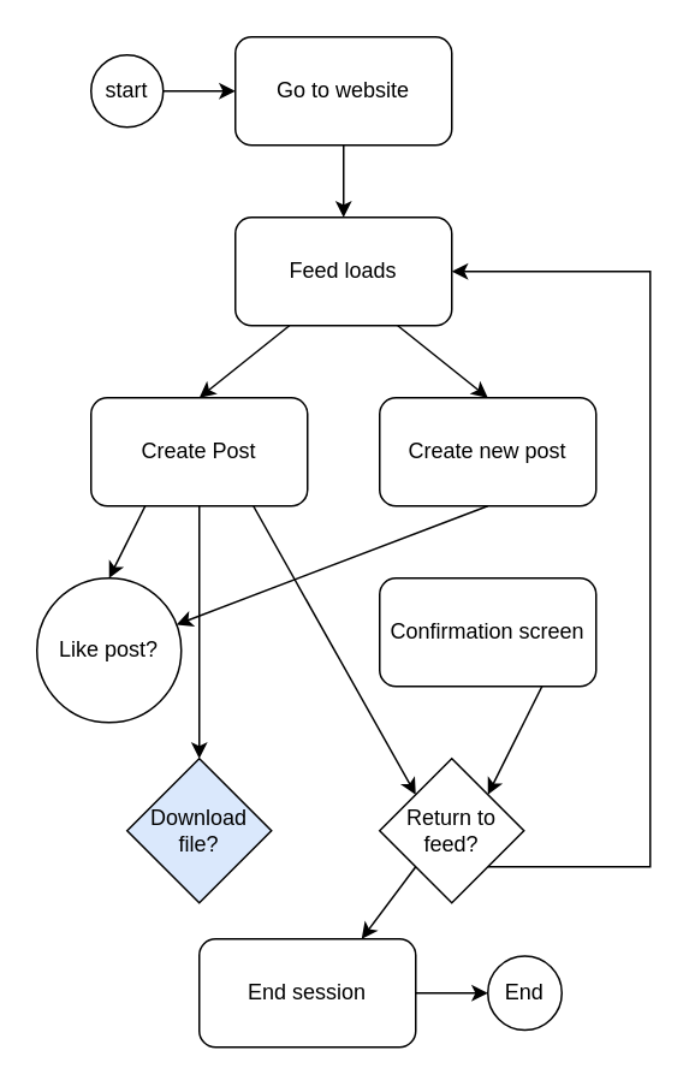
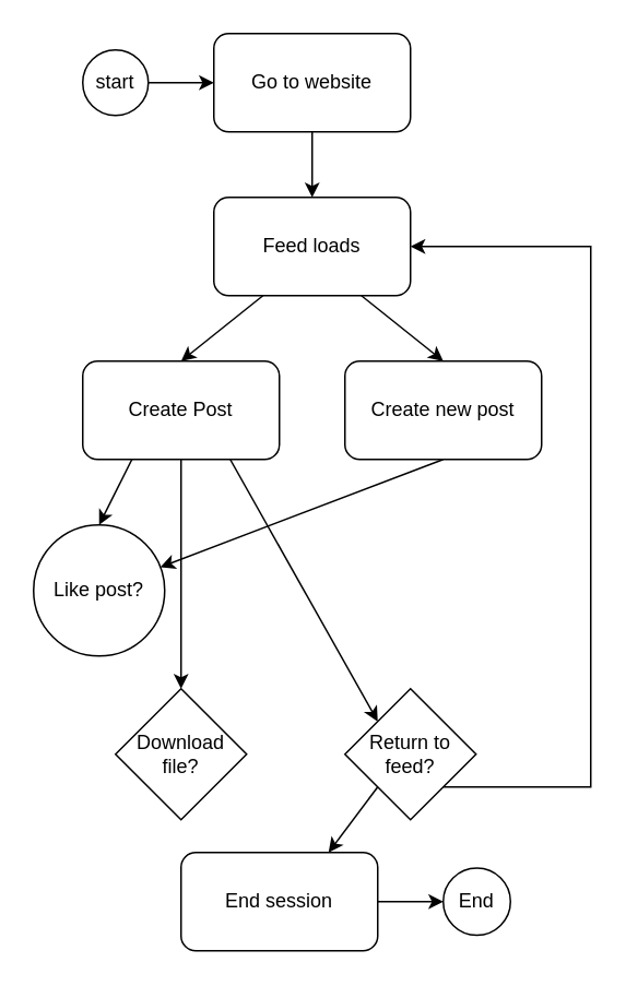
- <mxCell id="14" value="Confirmation screen" style="rounded=1;whiteSpace=wrap;html=1;" vertex="1" parent="1"><mxGeometry x="210" y="320" width="120" height="60" as="geometry" /></mxCell>
- <mxCell id="16" value="" style="endArrow=classic;html=1;rounded=0;exitX=0.75;exitY=1;exitDx=0;exitDy=0;entryX=1;entryY=0;entryDx=0;entryDy=0;" edge="1" parent="1" source="14" target="21"><mxGeometry width="50" height="50" relative="1" as="geometry"><mxPoint x="400" y="360" as="sourcePoint" /><mxPoint x="270" y="420" as="targetPoint" /></mxGeometry></mxCell>
- <mxCell id="8" value="Download file?" style="rhombus;whiteSpace=wrap;html=1;fillColor=#dae8fc;" vertex="1" parent="1"><mxGeometry x="70" y="420" width="80" height="80" as="geometry" /></mxCell>
+ <mxCell id="8" value="Download file?" style="rhombus;whiteSpace=wrap;html=1;" vertex="1" parent="1"><mxGeometry x="70" y="420" width="80" height="80" as="geometry" /></mxCell>
